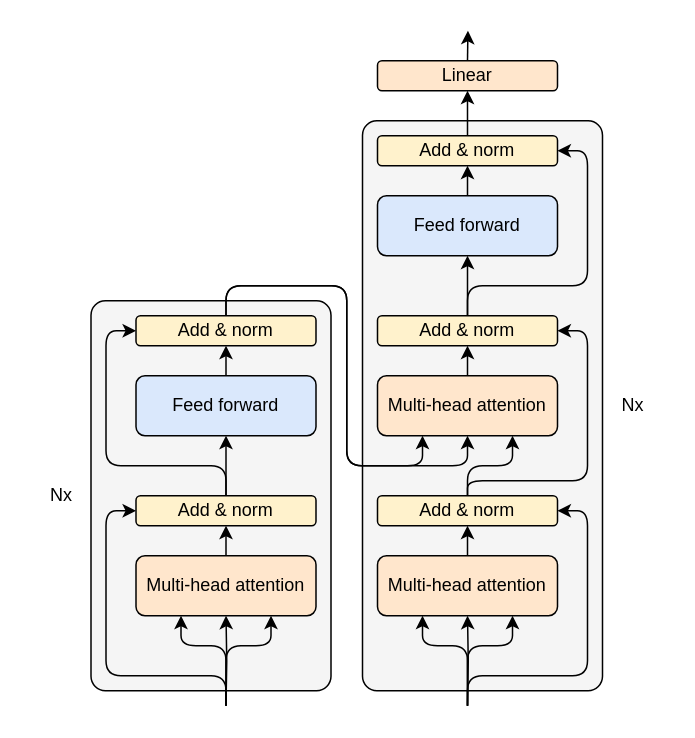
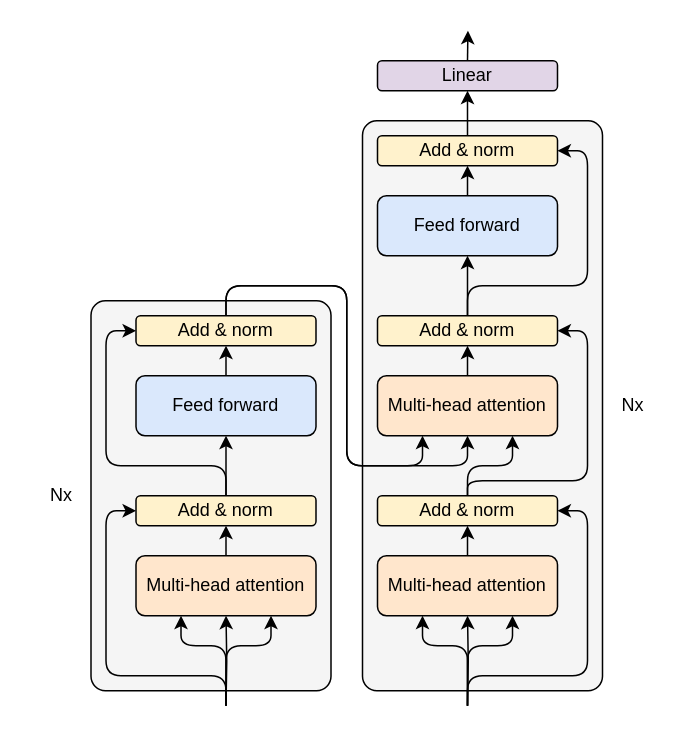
- <mxCell id="37" value="Linear" style="rounded=1;whiteSpace=wrap;html=1;fillColor=#ffe6cc;strokeColor=#000000;" parent="1" vertex="1"><mxGeometry x="251" y="40" width="120" height="20" as="geometry" /></mxCell>
+ <mxCell id="37" value="Linear" style="rounded=1;whiteSpace=wrap;html=1;fillColor=#e1d5e7;strokeColor=#000000;" parent="1" vertex="1"><mxGeometry x="251" y="40" width="120" height="20" as="geometry" /></mxCell>
